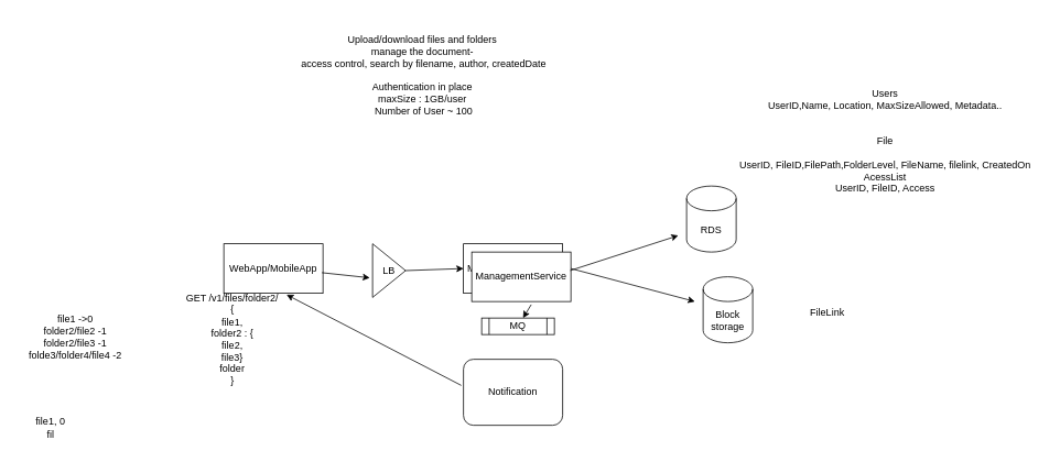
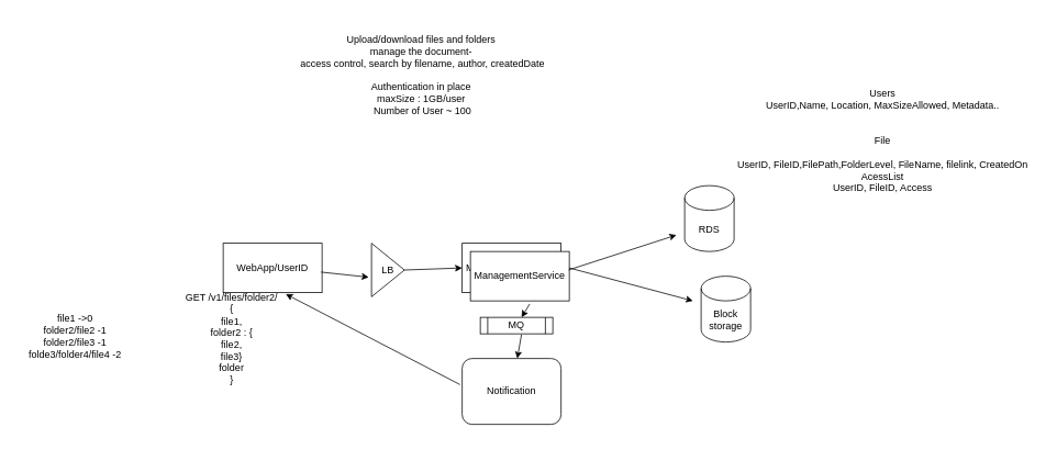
- <mxCell id="7" value="WebApp/MobileApp" style="rounded=0;whiteSpace=wrap;html=1;" parent="1" vertex="1"><mxGeometry x="270" y="295" width="120" height="60" as="geometry" /></mxCell>
+ <mxCell id="7" value="WebApp/UserID" style="rounded=0;whiteSpace=wrap;html=1;" parent="1" vertex="1"><mxGeometry x="270" y="295" width="120" height="60" as="geometry" /></mxCell>
- <mxCell id="19" value="FileLink" style="text;html=1;align=center;verticalAlign=middle;resizable=0;points=[];autosize=1;strokeColor=none;fillColor=none;" parent="1" vertex="1"><mxGeometry x="970" y="363" width="60" height="30" as="geometry" /></mxCell>
+ <mxCell id="17" value="" style="endArrow=classic;html=1;rounded=0;exitX=0.568;exitY=1.053;exitDx=0;exitDy=0;exitPerimeter=0;" parent="1" source="16" target="13" edge="1"><mxGeometry width="50" height="50" relative="1" as="geometry"><mxPoint x="740" y="335" as="sourcePoint" /><mxPoint x="790" y="285" as="targetPoint" /></mxGeometry></mxCell>
- <mxCell id="22" value="file1, 0&lt;div&gt;fil&lt;/div&gt;" style="text;html=1;align=center;verticalAlign=middle;resizable=0;points=[];autosize=1;strokeColor=none;fillColor=none;" parent="1" vertex="1"><mxGeometry x="30" y="498" width="60" height="40" as="geometry" /></mxCell>
